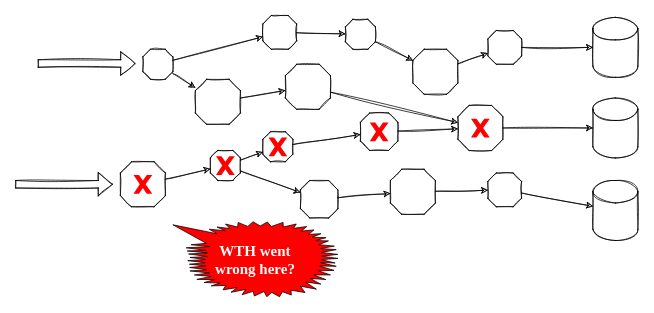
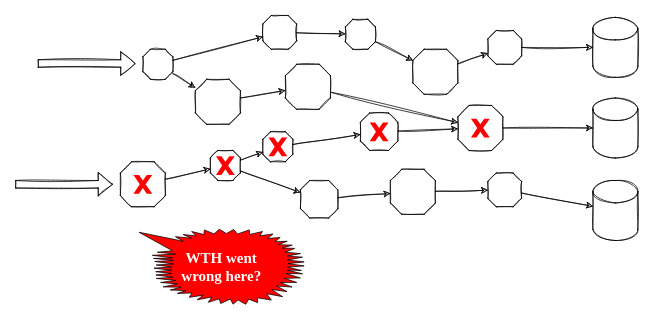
- <mxCell id="44" value="&lt;font color=&quot;#ffffff&quot; data-font-src=&quot;https://fonts.googleapis.com/css?family=Architects+Daughter&quot; face=&quot;Architects Daughter&quot; style=&quot;font-size: 20px;&quot;&gt;&lt;b&gt;WTH went &lt;br&gt;wrong here?&lt;/b&gt;&lt;/font&gt;" style="whiteSpace=wrap;html=1;shape=mxgraph.basic.loud_callout;sketch=0;fillColor=#FF0000;direction=south;align=center;" vertex="1" parent="1"><mxGeometry x="230" y="295" width="220" height="100" as="geometry" /></mxCell>
+ <mxCell id="44" value="&lt;font color=&quot;#ffffff&quot; data-font-src=&quot;https://fonts.googleapis.com/css?family=Architects+Daughter&quot; face=&quot;Architects Daughter&quot; style=&quot;font-size: 20px;&quot;&gt;&lt;b&gt;WTH went &lt;br&gt;wrong here?&lt;/b&gt;&lt;/font&gt;" style="whiteSpace=wrap;html=1;shape=mxgraph.basic.loud_callout;sketch=0;fillColor=#FF0000;direction=south;align=center;" vertex="1" parent="1"><mxGeometry x="185" y="305" width="220" height="100" as="geometry" /></mxCell>
